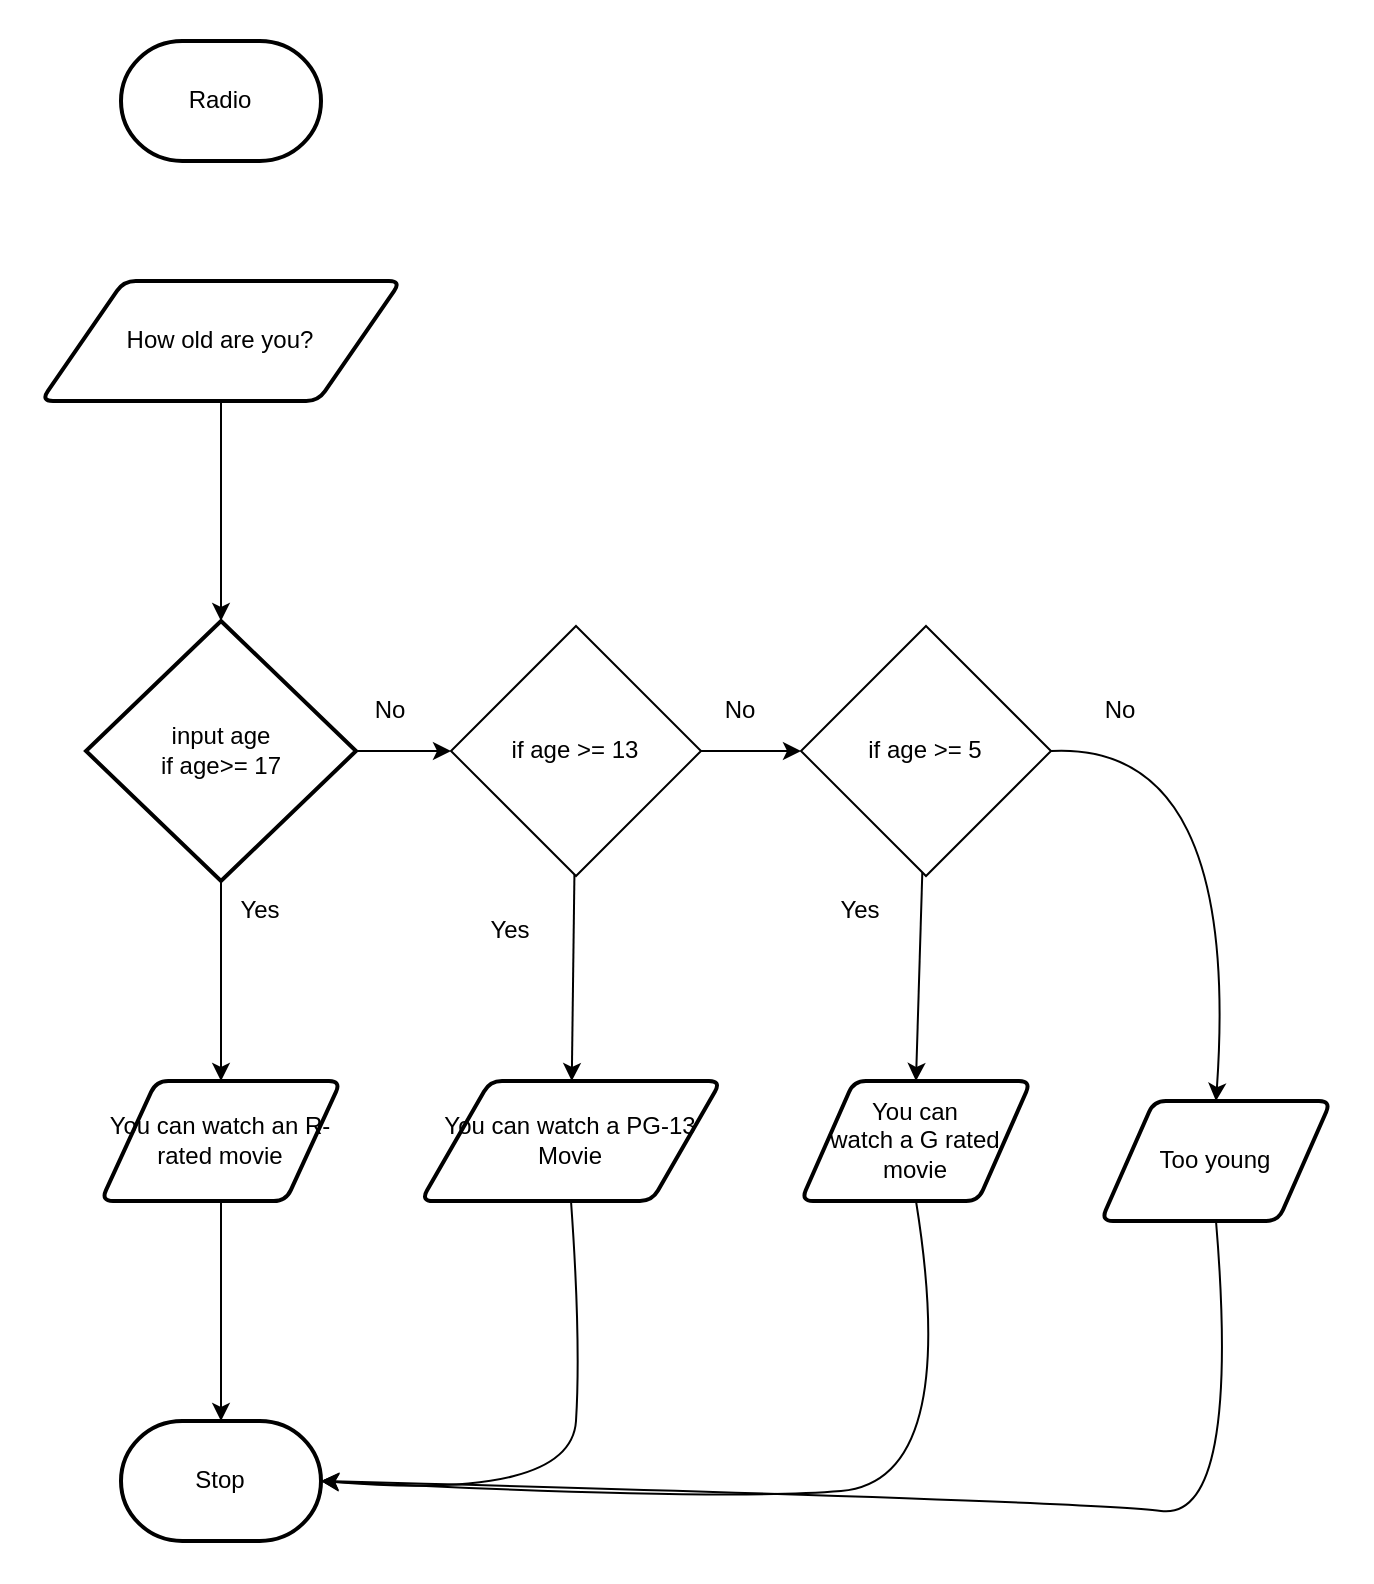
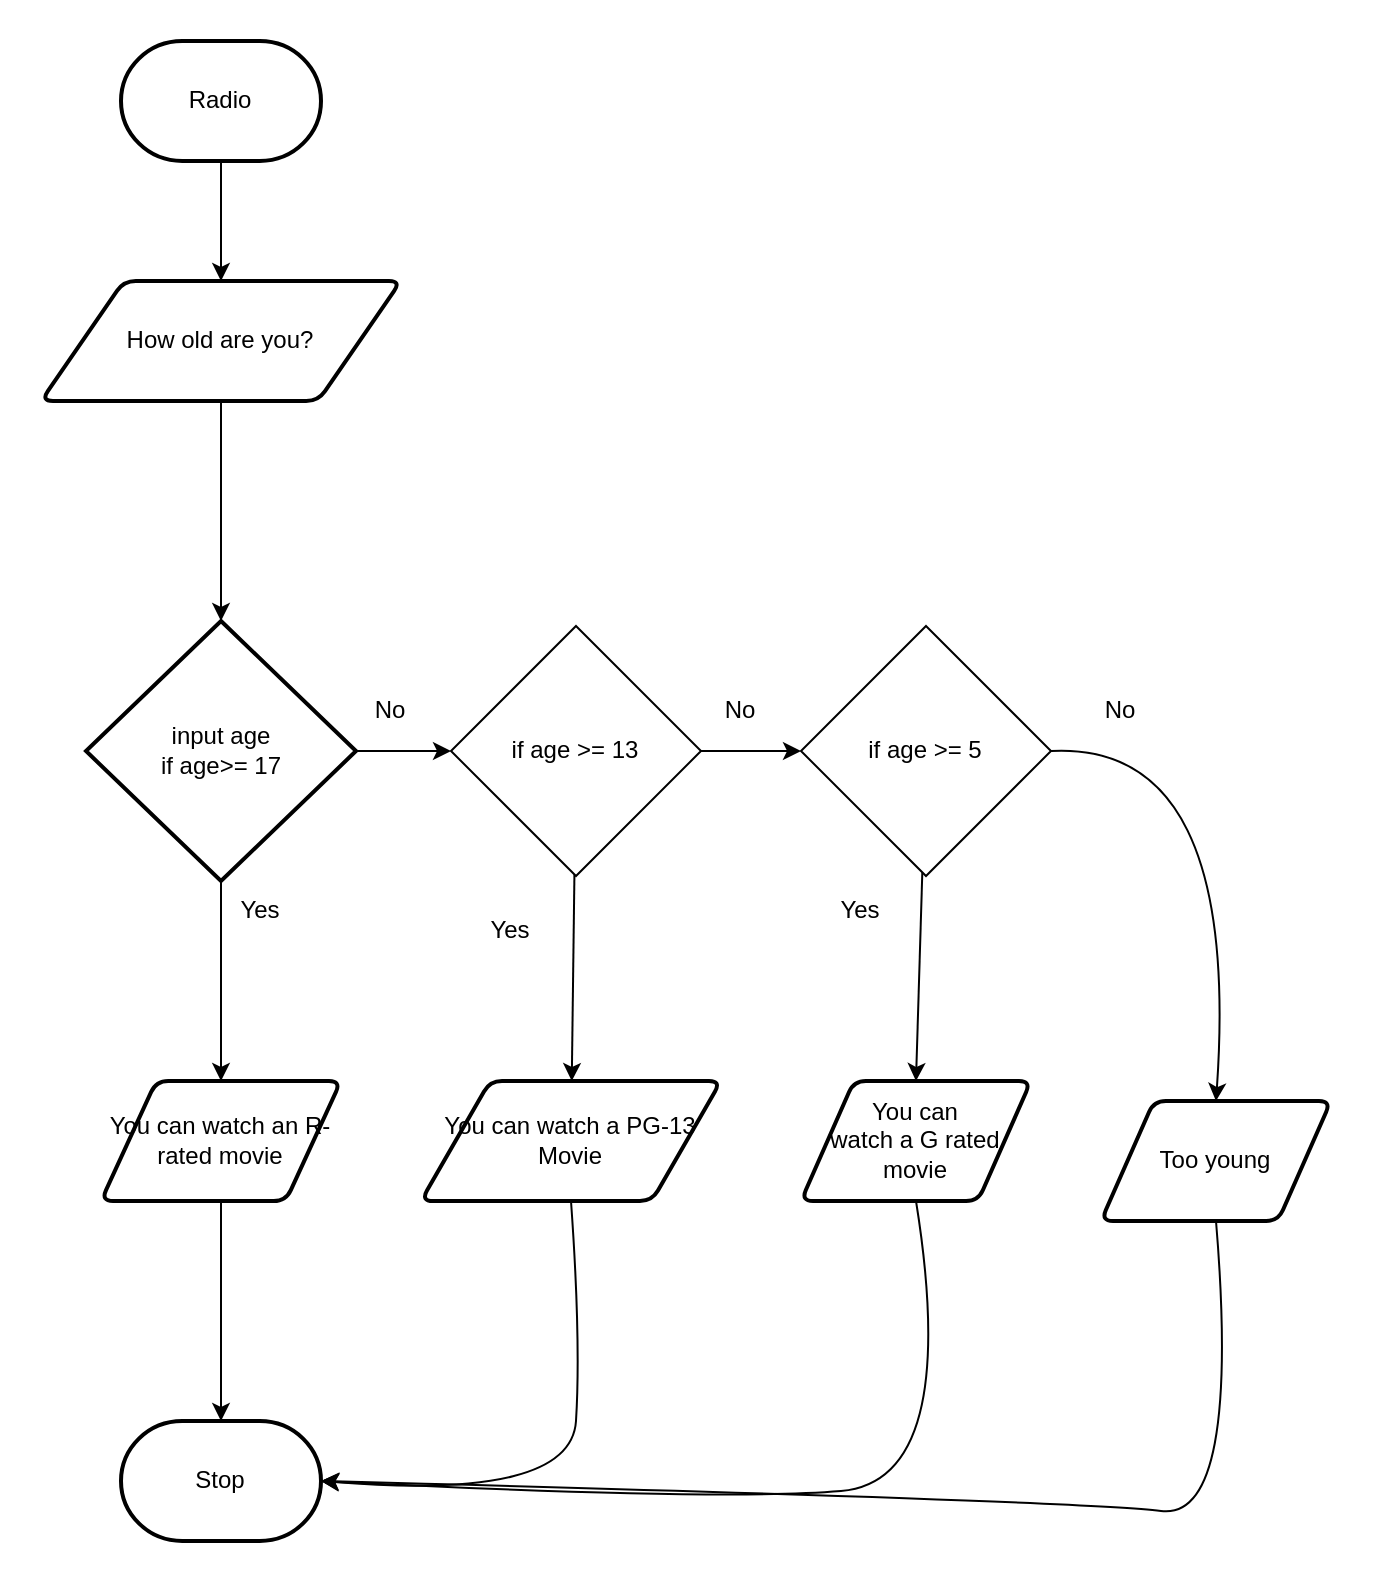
+ <mxCell id="3" style="edgeStyle=none;html=1;exitX=0.5;exitY=1;exitDx=0;exitDy=0;exitPerimeter=0;" parent="1" source="2" target="8" edge="1"><mxGeometry relative="1" as="geometry"><mxPoint x="110" y="200" as="sourcePoint" /></mxGeometry></mxCell>
